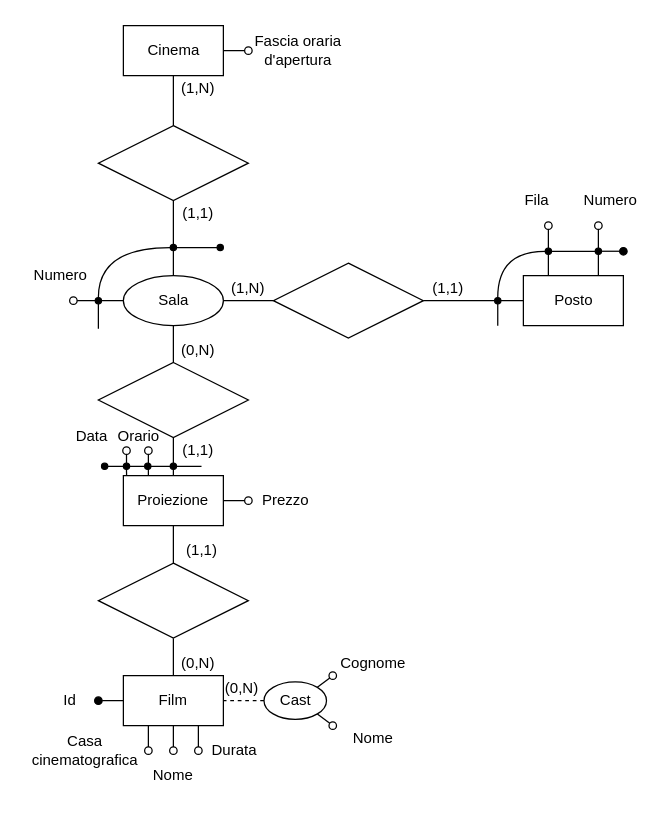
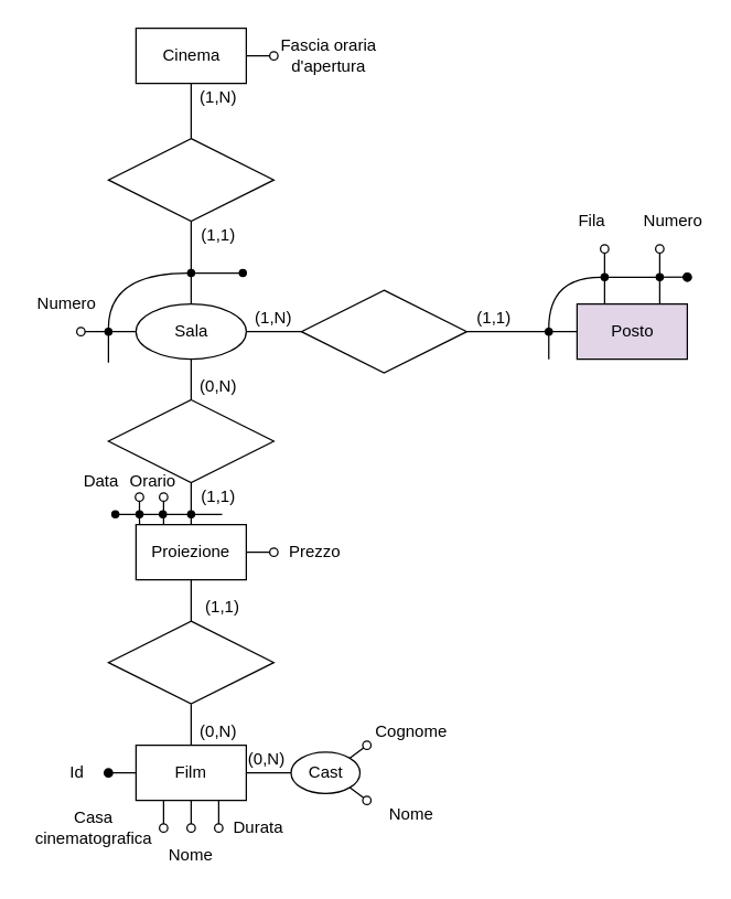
- <mxCell id="14" value="Posto" style="html=1;sketch=0;" parent="1" vertex="1"><mxGeometry x="418" y="220" width="80" height="40" as="geometry" /></mxCell>
+ <mxCell id="14" value="Posto" style="html=1;sketch=0;fillColor=#e1d5e7;" parent="1" vertex="1"><mxGeometry x="418" y="220" width="80" height="40" as="geometry" /></mxCell>
- <mxCell id="73" style="edgeStyle=orthogonalEdgeStyle;rounded=0;orthogonalLoop=1;jettySize=auto;html=1;exitX=0;exitY=0.5;exitDx=0;exitDy=0;entryX=1;entryY=0.5;entryDx=0;entryDy=0;endArrow=none;endFill=0;dashed=1;" edge="1" parent="1" source="76" target="66"><mxGeometry relative="1" as="geometry" /></mxCell>
+ <mxCell id="73" style="edgeStyle=orthogonalEdgeStyle;rounded=0;orthogonalLoop=1;jettySize=auto;html=1;exitX=0;exitY=0.5;exitDx=0;exitDy=0;entryX=1;entryY=0.5;entryDx=0;entryDy=0;endArrow=none;endFill=0;" edge="1" parent="1" source="76" target="66"><mxGeometry relative="1" as="geometry" /></mxCell>
